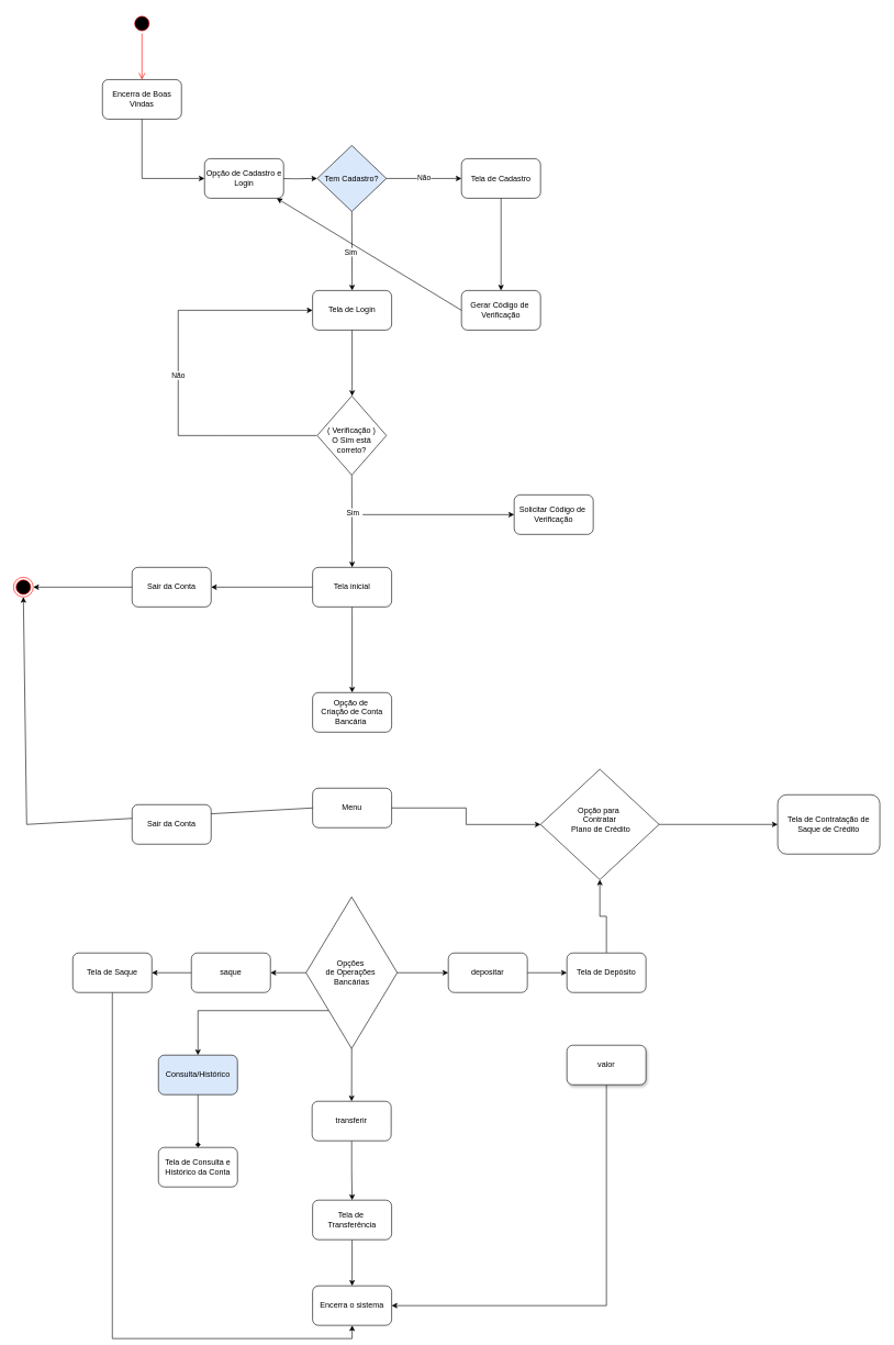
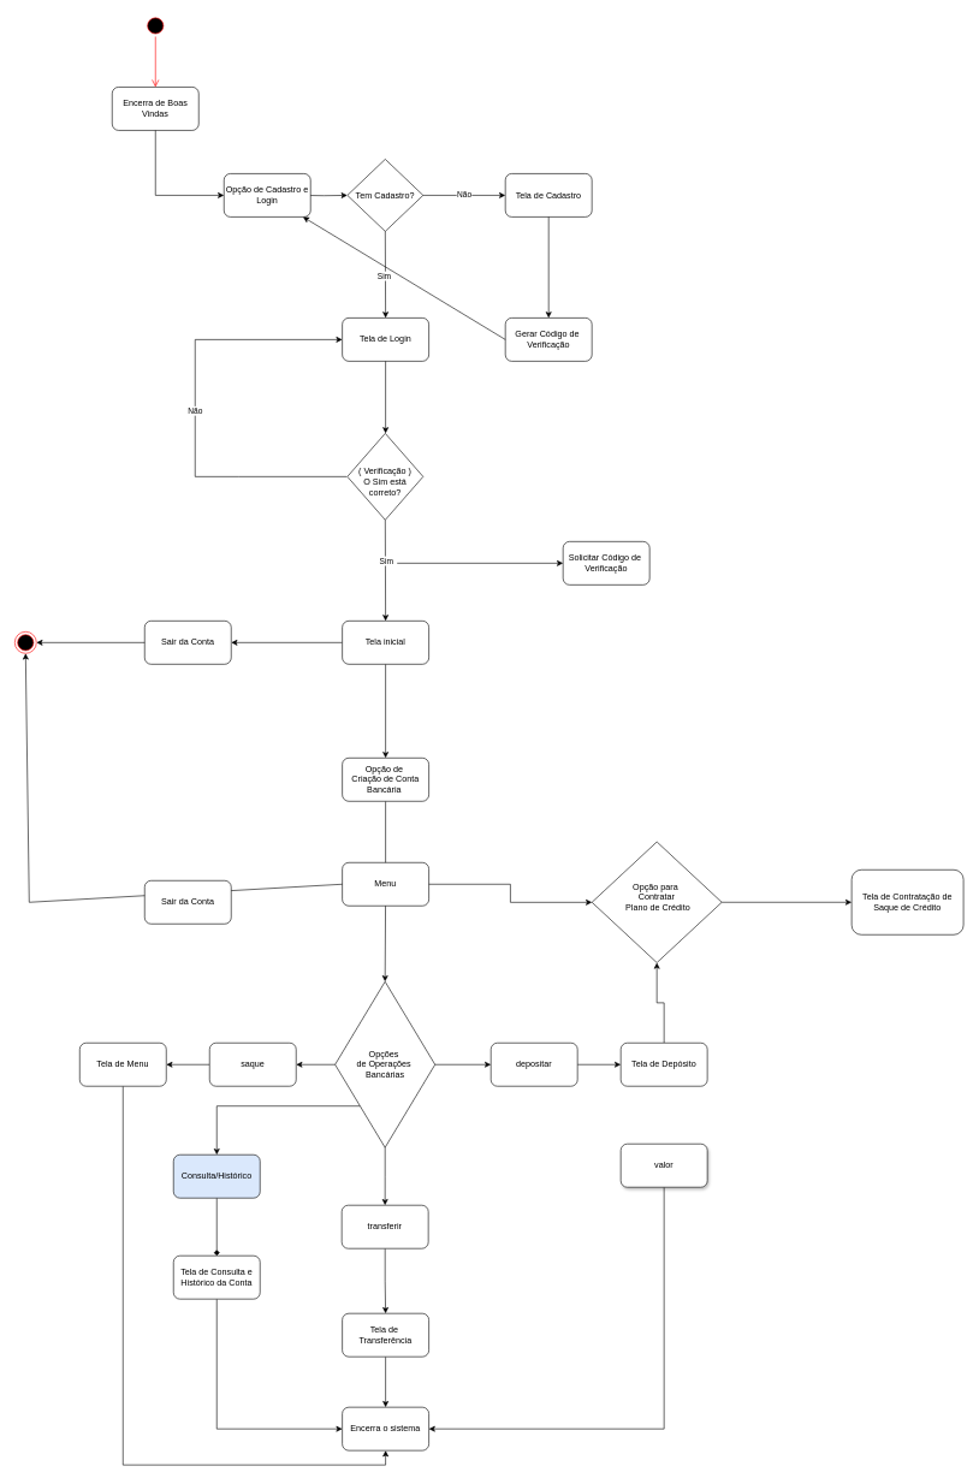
- <mxCell id="11" value="Tem Cadastro?" style="rhombus;whiteSpace=wrap;html=1;fillColor=#dae8fc;" parent="1" vertex="1"><mxGeometry x="481" y="220" width="105" height="100" as="geometry" /></mxCell>
+ <mxCell id="11" value="Tem Cadastro?" style="rhombus;whiteSpace=wrap;html=1;" parent="1" vertex="1"><mxGeometry x="481" y="220" width="105" height="100" as="geometry" /></mxCell>
+ <mxCell id="24" value="" style="edgeStyle=orthogonalEdgeStyle;rounded=0;orthogonalLoop=1;jettySize=auto;html=1;entryX=0.5;entryY=0;entryDx=0;entryDy=0;" parent="1" source="25" target="35" edge="1"><mxGeometry relative="1" as="geometry"><mxPoint x="534" y="1210" as="targetPoint" /></mxGeometry></mxCell>
- <mxCell id="37" value="Tela de Saque" style="rounded=1;whiteSpace=wrap;html=1;" parent="1" vertex="1"><mxGeometry x="110" y="1445" width="120" height="60" as="geometry" /></mxCell>
+ <mxCell id="37" value="Tela de Menu" style="rounded=1;whiteSpace=wrap;html=1;" parent="1" vertex="1"><mxGeometry x="110" y="1445" width="120" height="60" as="geometry" /></mxCell>
+ <mxCell id="63" style="edgeStyle=orthogonalEdgeStyle;rounded=0;orthogonalLoop=1;jettySize=auto;html=1;exitX=0.5;exitY=1;exitDx=0;exitDy=0;entryX=0;entryY=0.5;entryDx=0;entryDy=0;" edge="1" parent="1" source="64" target="57"><mxGeometry relative="1" as="geometry" /></mxCell>
